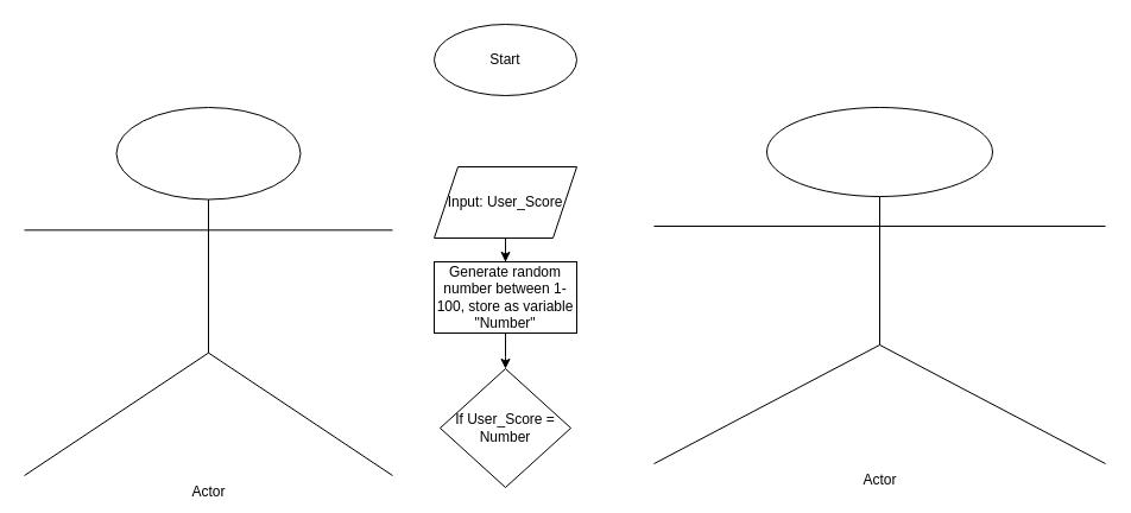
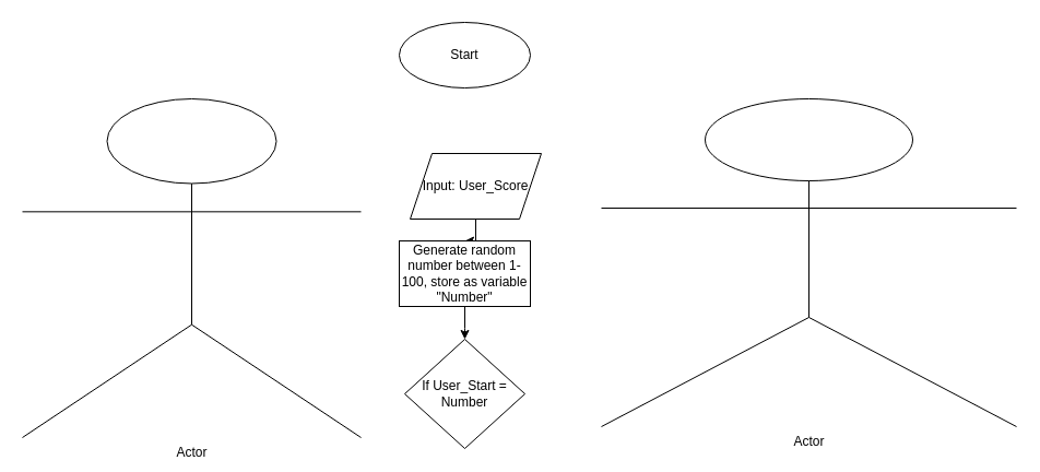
- <mxCell id="4" value="Input: User_Score" style="shape=parallelogram;perimeter=parallelogramPerimeter;whiteSpace=wrap;html=1;fixedSize=1;" vertex="1" parent="1"><mxGeometry x="365" y="140" width="120" height="60" as="geometry" /></mxCell>
+ <mxCell id="4" value="Input: User_Score" style="shape=parallelogram;perimeter=parallelogramPerimeter;whiteSpace=wrap;html=1;fixedSize=1;" vertex="1" parent="1"><mxGeometry x="375" y="140" width="120" height="60" as="geometry" /></mxCell>
- <mxCell id="9" value="&lt;span&gt;If User_Score = Number&lt;/span&gt;" style="rhombus;whiteSpace=wrap;html=1;" vertex="1" parent="1"><mxGeometry x="370" y="310" width="110" height="100" as="geometry" /></mxCell>
+ <mxCell id="9" value="&lt;span&gt;If User_Start = Number&lt;/span&gt;" style="rhombus;whiteSpace=wrap;html=1;" vertex="1" parent="1"><mxGeometry x="370" y="310" width="110" height="100" as="geometry" /></mxCell>
